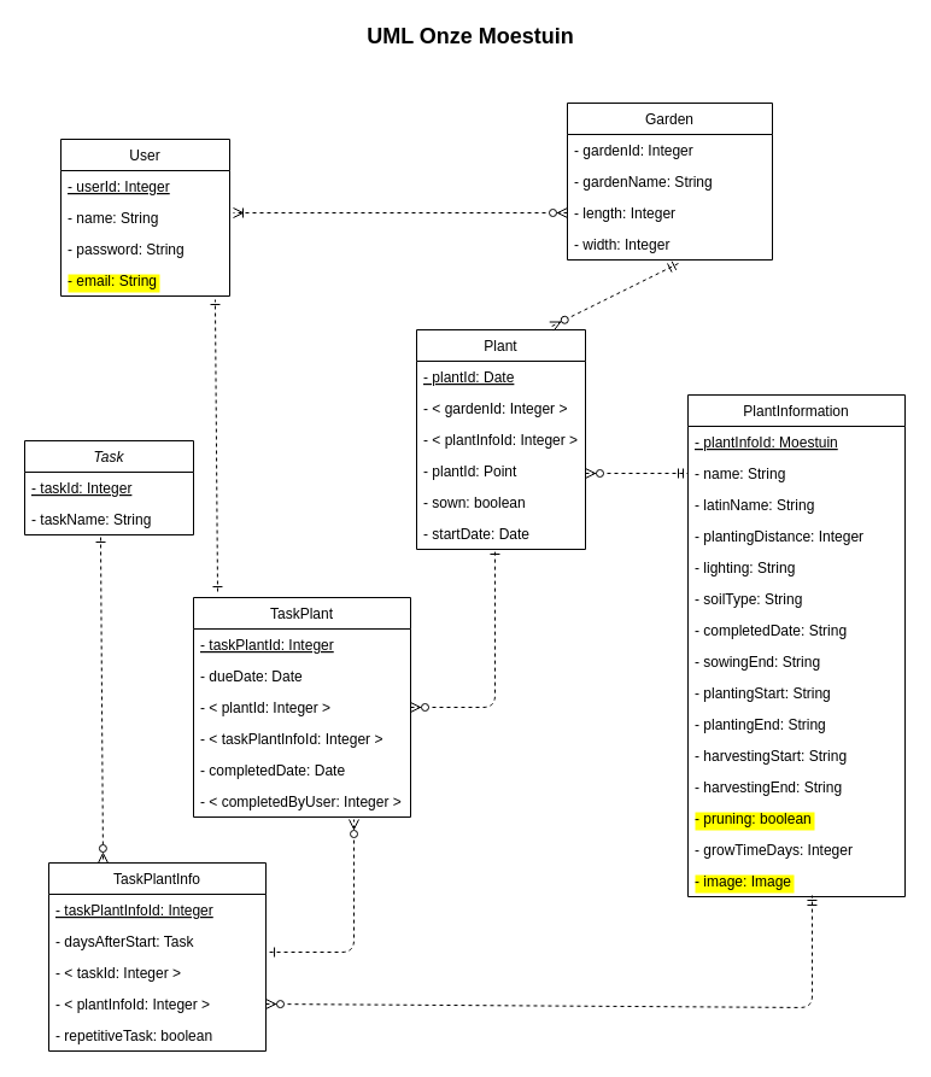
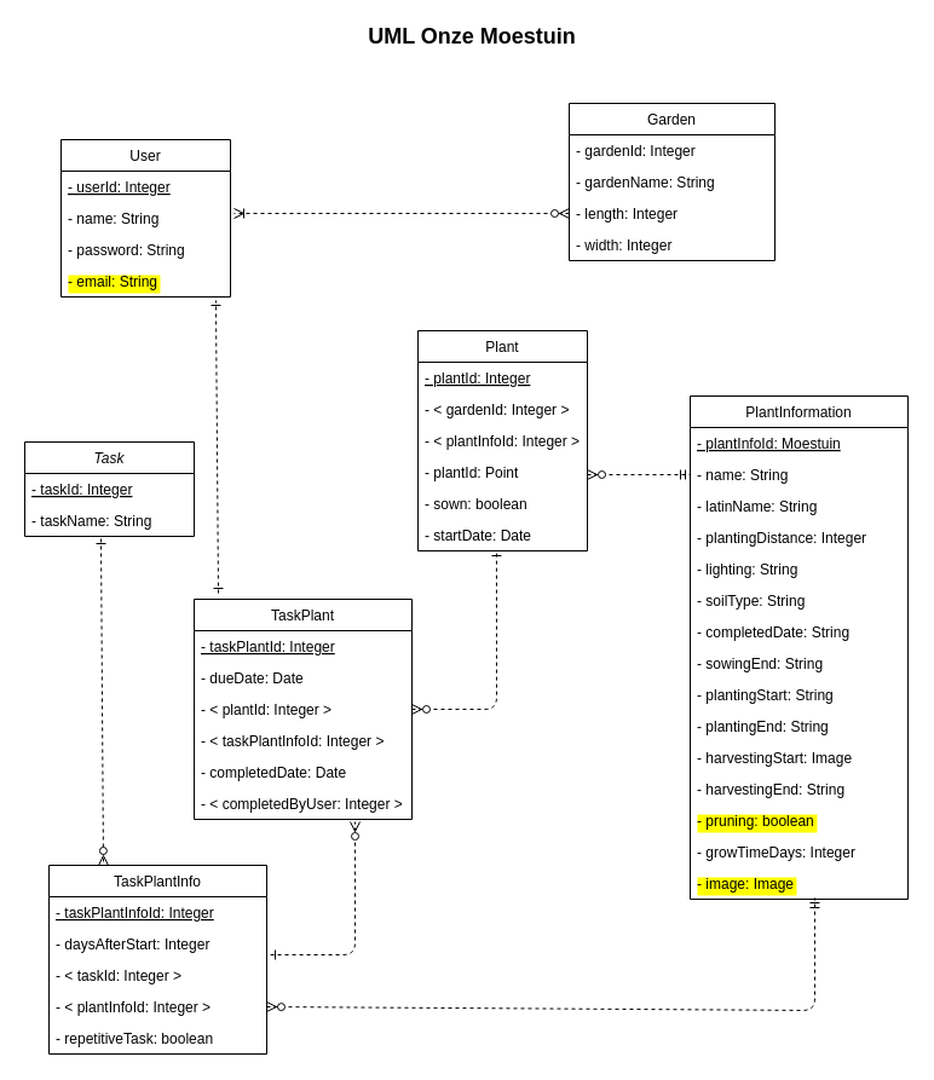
- <mxCell id="49" value="" style="fontSize=12;html=1;endArrow=ERzeroToMany;startArrow=ERmandOne;exitX=0.541;exitY=1.115;exitDx=0;exitDy=0;exitPerimeter=0;dashed=1;rounded=0;entryX=0.8;entryY=-0.016;entryDx=0;entryDy=0;entryPerimeter=0;" parent="1" source="11" target="28" edge="1"><mxGeometry width="100" height="100" relative="1" as="geometry"><mxPoint x="250" y="315" as="sourcePoint" /><mxPoint x="500" y="285" as="targetPoint" /><Array as="points" /></mxGeometry></mxCell>
- <mxCell id="29" value="- plantId: Date" style="text;strokeColor=none;fillColor=none;align=left;verticalAlign=top;spacingLeft=4;spacingRight=4;overflow=hidden;rotatable=0;points=[[0,0.5],[1,0.5]];portConstraint=eastwest;fontStyle=4" parent="28" vertex="1"><mxGeometry y="26" width="140" height="26" as="geometry" /></mxCell>
+ <mxCell id="29" value="- plantId: Integer" style="text;strokeColor=none;fillColor=none;align=left;verticalAlign=top;spacingLeft=4;spacingRight=4;overflow=hidden;rotatable=0;points=[[0,0.5],[1,0.5]];portConstraint=eastwest;fontStyle=4" parent="28" vertex="1"><mxGeometry y="26" width="140" height="26" as="geometry" /></mxCell>
- <mxCell id="23" value="- harvestingStart: String" style="text;strokeColor=none;fillColor=none;align=left;verticalAlign=top;spacingLeft=4;spacingRight=4;overflow=hidden;rotatable=0;points=[[0,0.5],[1,0.5]];portConstraint=eastwest;" parent="12" vertex="1"><mxGeometry y="286" width="180" height="26" as="geometry" /></mxCell>
+ <mxCell id="23" value="- harvestingStart: Image" style="text;strokeColor=none;fillColor=none;align=left;verticalAlign=top;spacingLeft=4;spacingRight=4;overflow=hidden;rotatable=0;points=[[0,0.5],[1,0.5]];portConstraint=eastwest;" parent="12" vertex="1"><mxGeometry y="286" width="180" height="26" as="geometry" /></mxCell>
- <mxCell id="44" value="- daysAfterStart: Task" style="text;strokeColor=none;fillColor=none;align=left;verticalAlign=top;spacingLeft=4;spacingRight=4;overflow=hidden;rotatable=0;points=[[0,0.5],[1,0.5]];portConstraint=eastwest;" vertex="1" parent="42"><mxGeometry y="52" width="180" height="26" as="geometry" /></mxCell>
+ <mxCell id="44" value="- daysAfterStart: Integer" style="text;strokeColor=none;fillColor=none;align=left;verticalAlign=top;spacingLeft=4;spacingRight=4;overflow=hidden;rotatable=0;points=[[0,0.5],[1,0.5]];portConstraint=eastwest;" vertex="1" parent="42"><mxGeometry y="52" width="180" height="26" as="geometry" /></mxCell>
